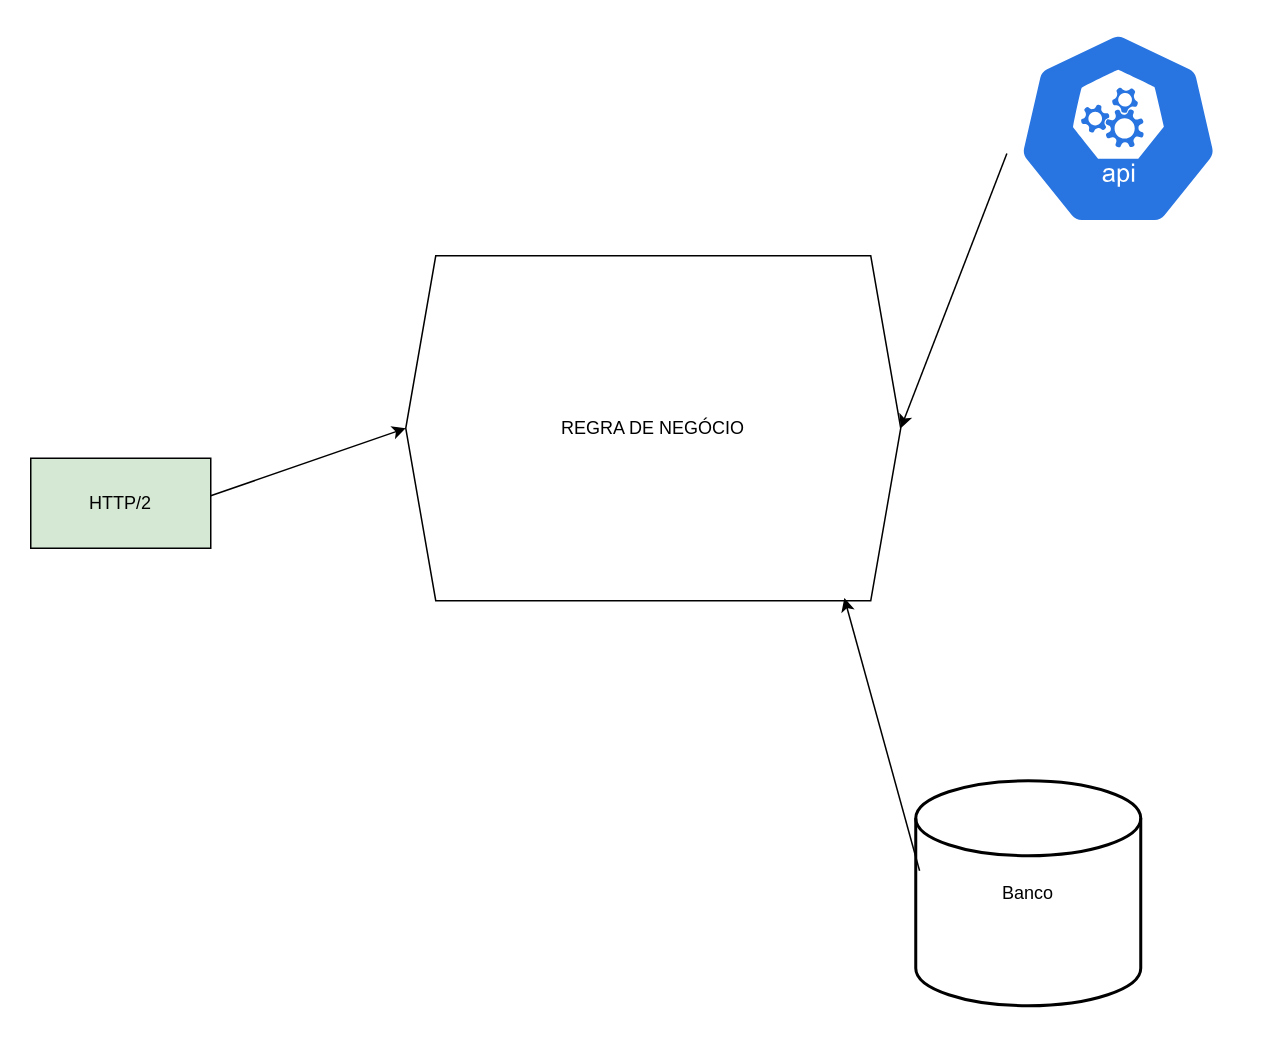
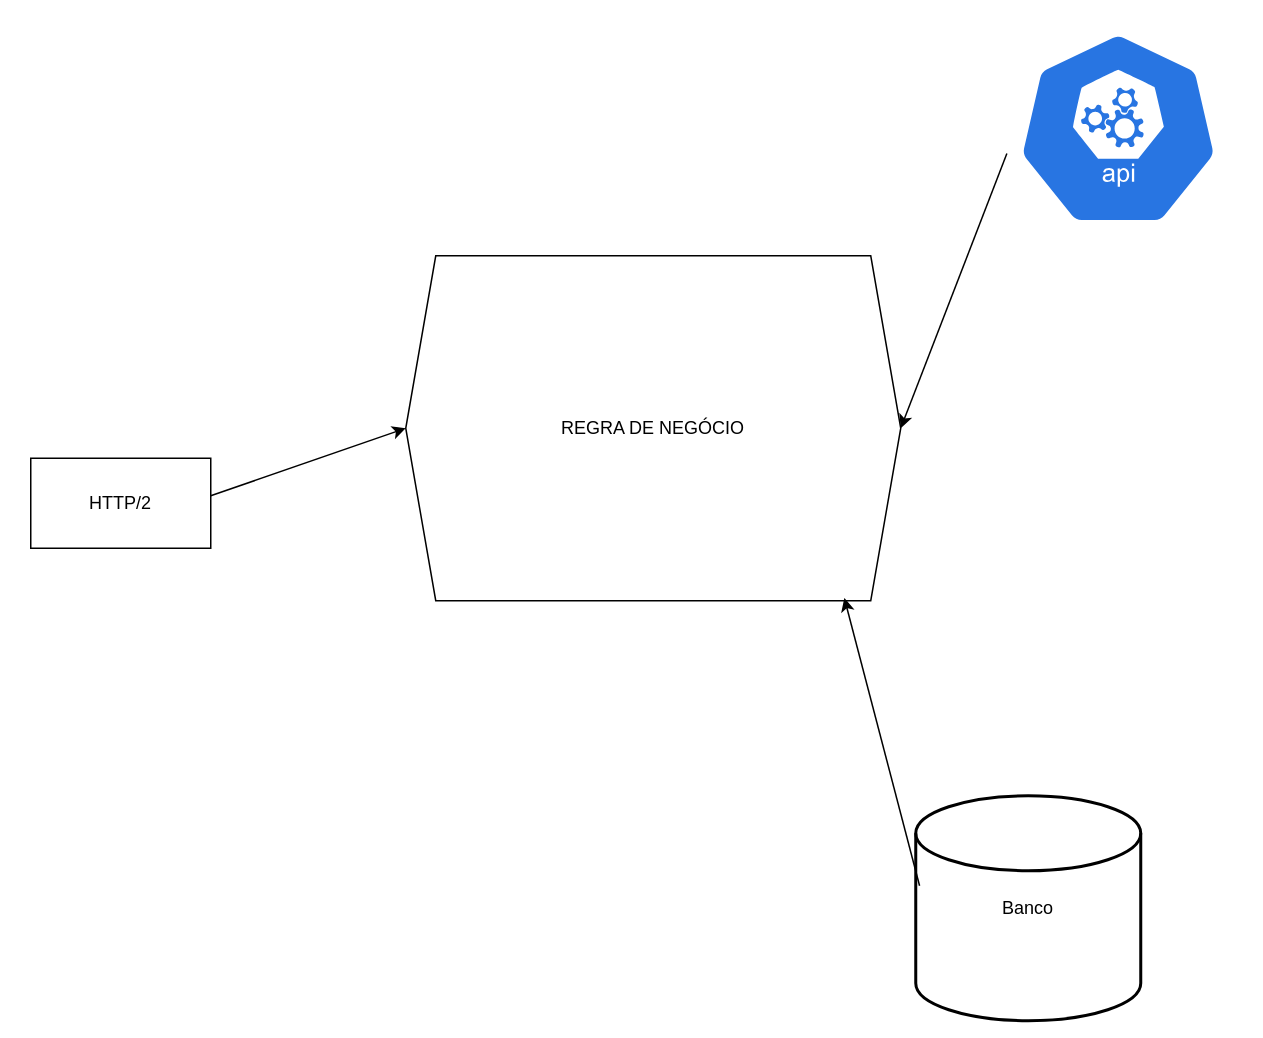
- <mxCell id="2" value="HTTP/2" style="whiteSpace=wrap;html=1;fillColor=#d5e8d4;" vertex="1" parent="1"><mxGeometry x="20" y="305" width="120" height="60" as="geometry" /></mxCell>
+ <mxCell id="2" value="HTTP/2" style="whiteSpace=wrap;html=1;" vertex="1" parent="1"><mxGeometry x="20" y="305" width="120" height="60" as="geometry" /></mxCell>
- <mxCell id="3" value="Banco" style="strokeWidth=2;html=1;shape=mxgraph.flowchart.database;whiteSpace=wrap;" vertex="1" parent="1"><mxGeometry x="610" y="520" width="150" height="150" as="geometry" /></mxCell>
+ <mxCell id="3" value="Banco" style="strokeWidth=2;html=1;shape=mxgraph.flowchart.database;whiteSpace=wrap;" vertex="1" parent="1"><mxGeometry x="610" y="530" width="150" height="150" as="geometry" /></mxCell>
